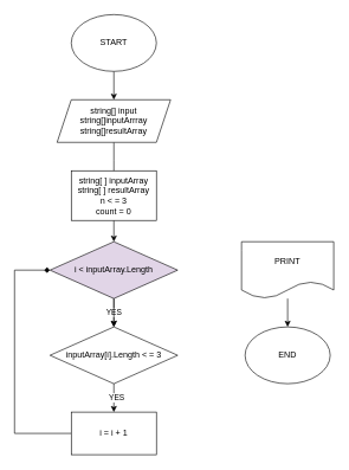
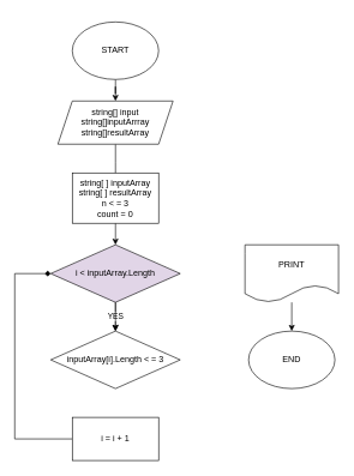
- <mxCell id="3" value="START" style="ellipse;whiteSpace=wrap;html=1;" vertex="1" parent="1"><mxGeometry x="100" y="20" width="120" height="80" as="geometry" /></mxCell>
+ <mxCell id="3" value="START" style="ellipse;whiteSpace=wrap;html=1;" vertex="1" parent="1"><mxGeometry x="100" y="30" width="120" height="80" as="geometry" /></mxCell>
- <mxCell id="11" style="edgeStyle=orthogonalEdgeStyle;rounded=0;orthogonalLoop=1;jettySize=auto;html=1;" edge="1" parent="1" source="13" target="15"><mxGeometry relative="1" as="geometry"><mxPoint x="160" y="580" as="targetPoint" /></mxGeometry></mxCell>
- <mxCell id="12" value="YES" style="edgeLabel;html=1;align=center;verticalAlign=middle;resizable=0;points=[];" vertex="1" connectable="0" parent="11"><mxGeometry x="-0.06" y="3" relative="1" as="geometry"><mxPoint as="offset" /></mxGeometry></mxCell>
